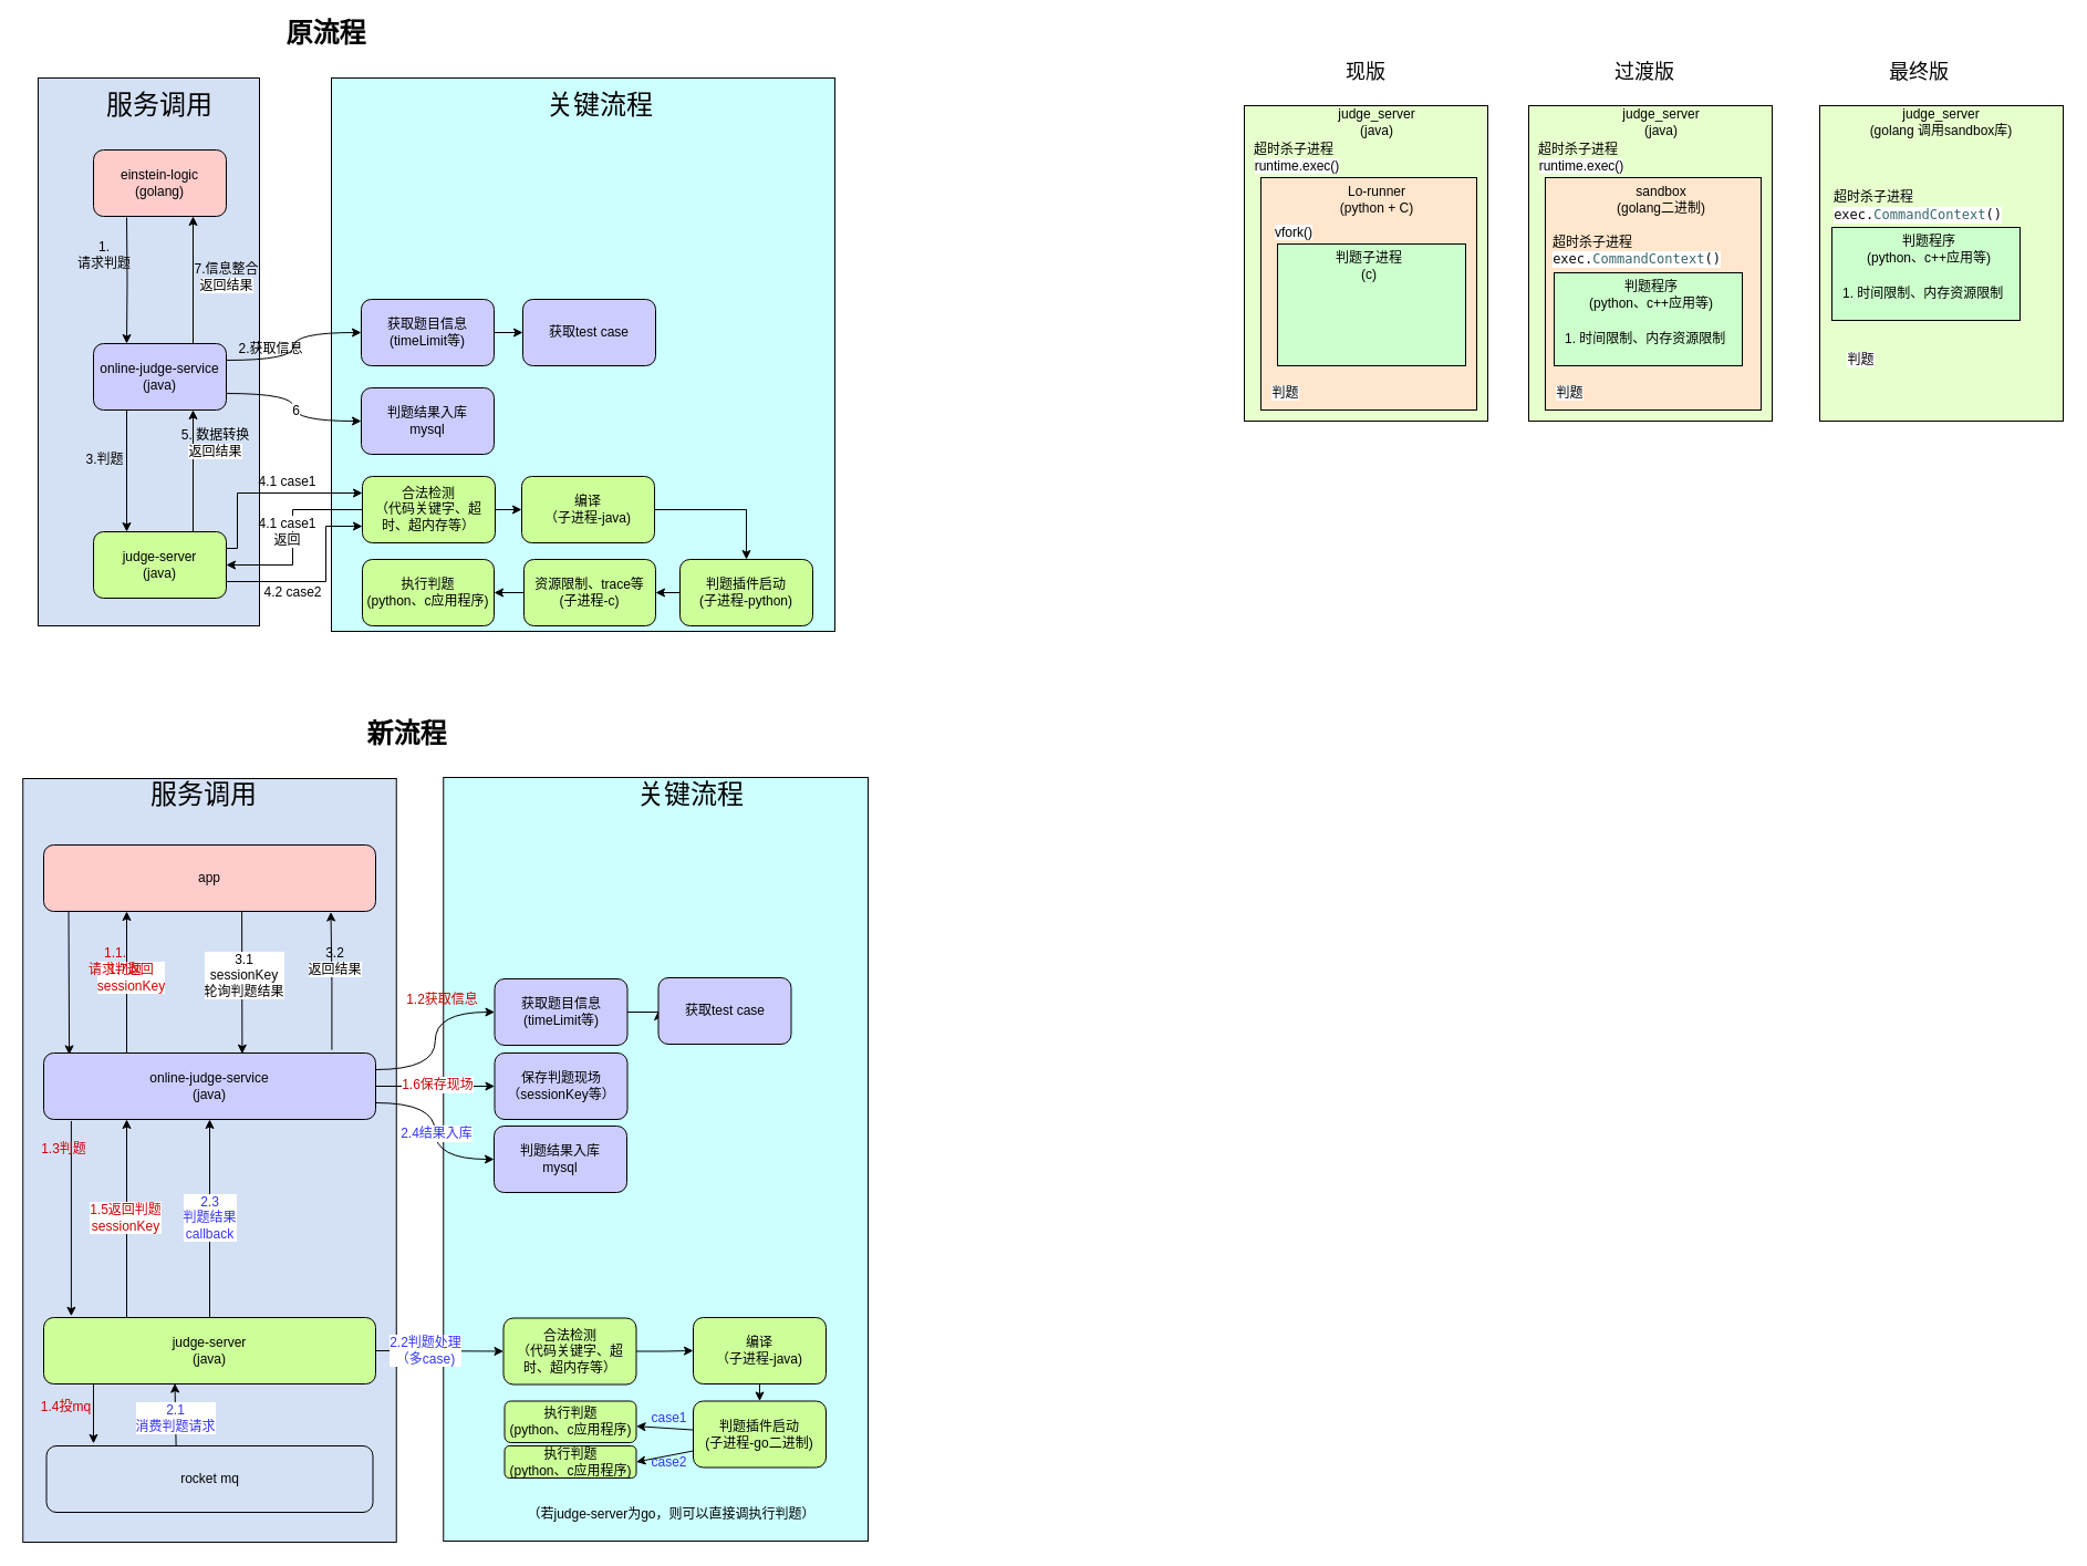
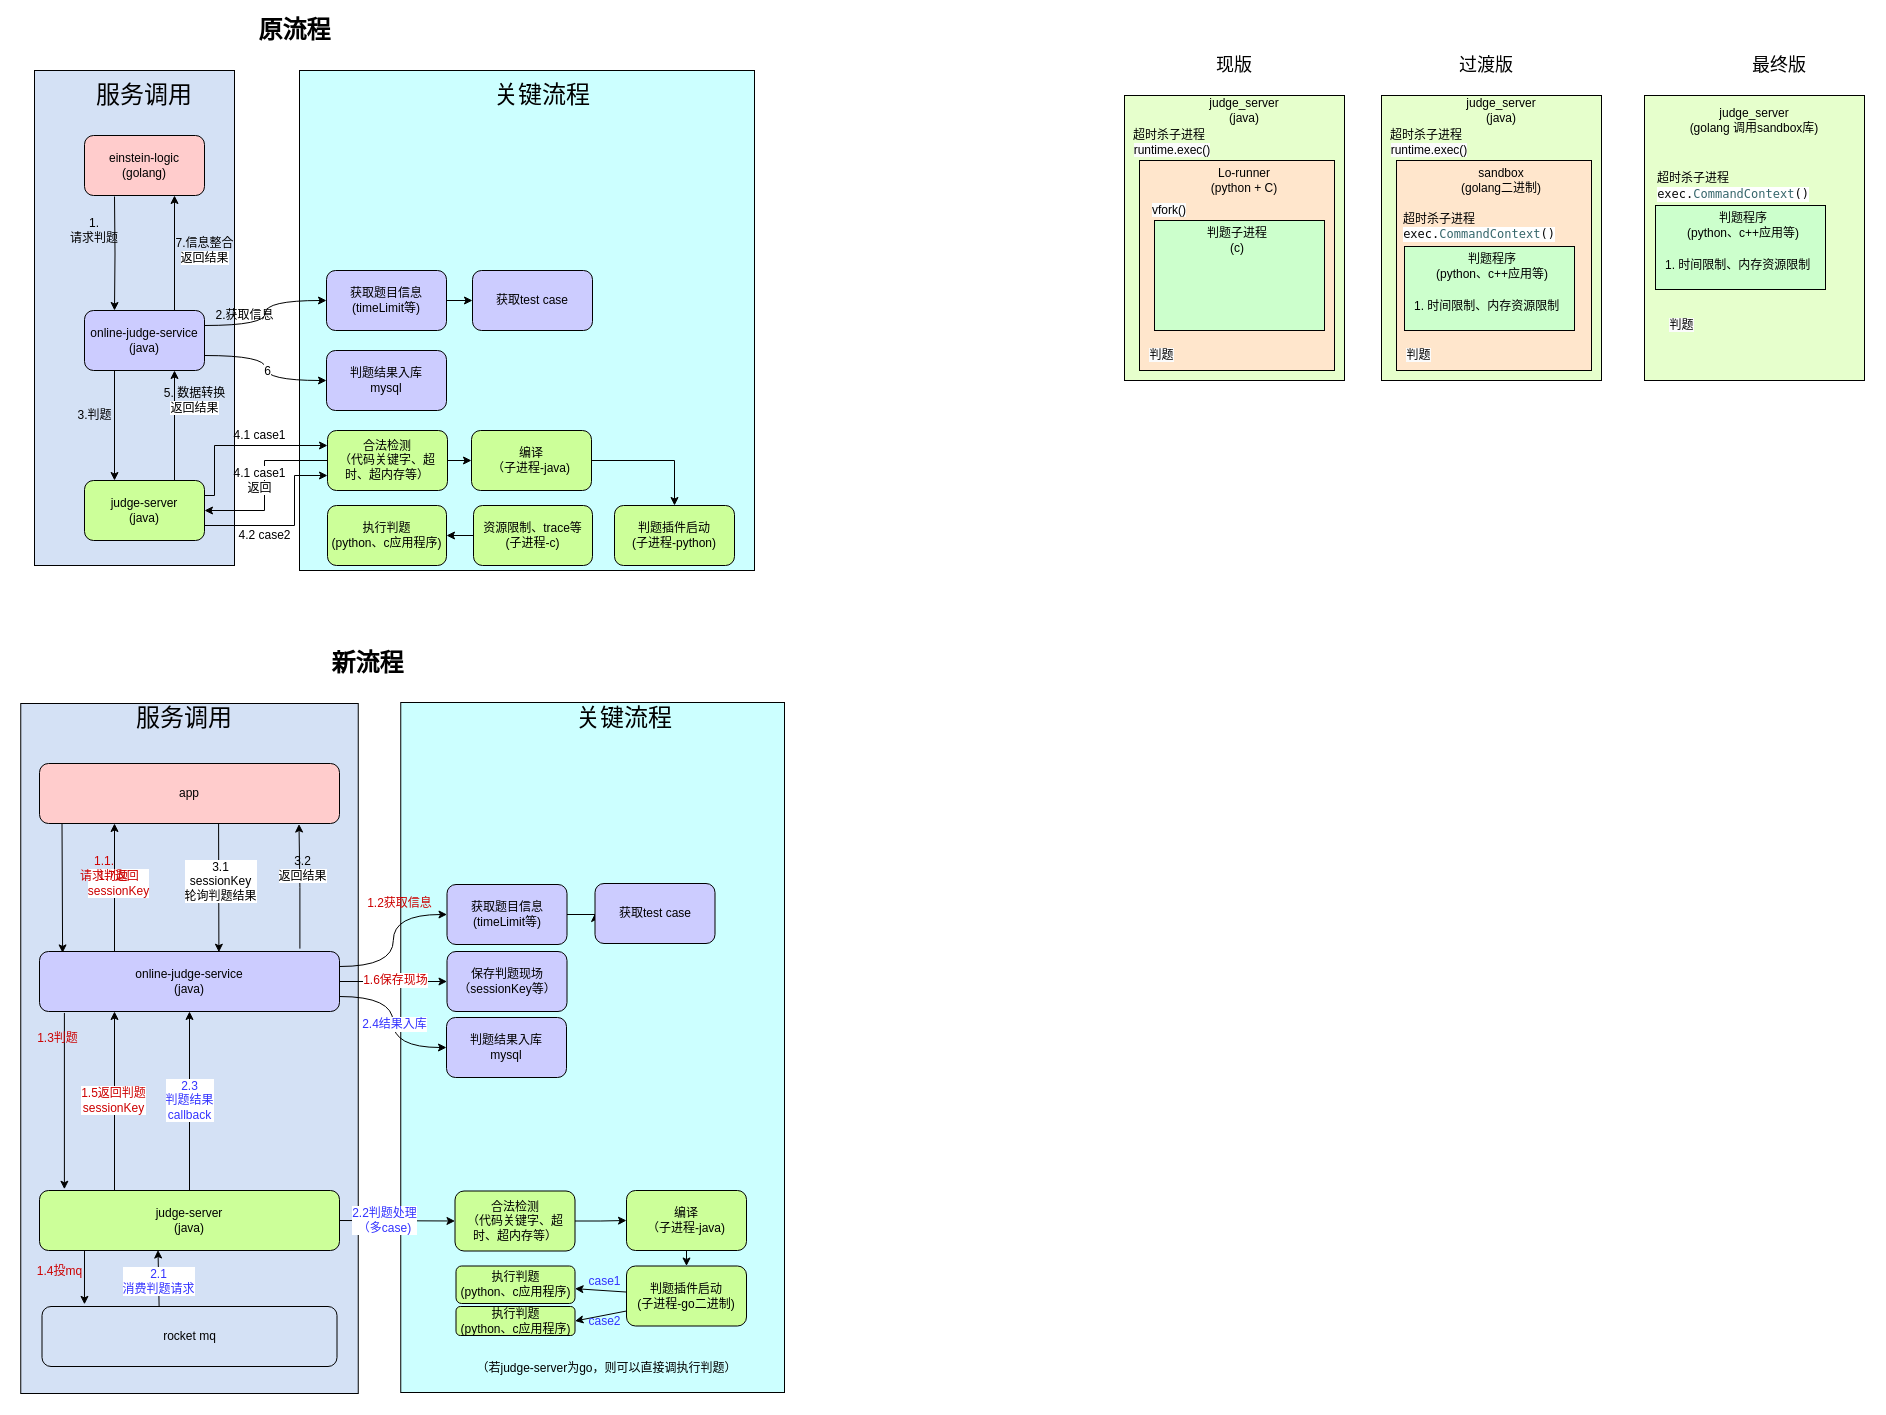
- <mxCell id="120" value="&lt;font style=&quot;font-size: 18px;&quot;&gt;最终版&lt;/font&gt;" style="text;html=1;strokeColor=none;fillColor=none;align=center;verticalAlign=middle;whiteSpace=wrap;rounded=0;fontSize=12;fontFamily=Helvetica;fontColor=default;" vertex="1" parent="1"><mxGeometry x="1704" y="50" width="60" height="30" as="geometry" /></mxCell>
+ <mxCell id="120" value="&lt;font style=&quot;font-size: 18px;&quot;&gt;最终版&lt;/font&gt;" style="text;html=1;strokeColor=none;fillColor=none;align=center;verticalAlign=middle;whiteSpace=wrap;rounded=0;fontSize=12;fontFamily=Helvetica;fontColor=default;" vertex="1" parent="1"><mxGeometry x="1749" y="50" width="60" height="30" as="geometry" /></mxCell>
- <mxCell id="113" value="judge_server&lt;br&gt;(golang 调用sandbox库)" style="text;html=1;strokeColor=none;fillColor=none;align=center;verticalAlign=middle;whiteSpace=wrap;rounded=0;fontSize=12;fontFamily=Helvetica;fontColor=default;" vertex="1" parent="1"><mxGeometry x="1649" y="95" width="210" height="30" as="geometry" /></mxCell>
+ <mxCell id="113" value="judge_server&lt;br&gt;(golang 调用sandbox库)" style="text;html=1;strokeColor=none;fillColor=none;align=center;verticalAlign=middle;whiteSpace=wrap;rounded=0;fontSize=12;fontFamily=Helvetica;fontColor=default;" vertex="1" parent="1"><mxGeometry x="1649" y="105" width="210" height="30" as="geometry" /></mxCell>
- <mxCell id="19" style="edgeStyle=orthogonalEdgeStyle;rounded=0;orthogonalLoop=1;jettySize=auto;html=1;exitX=0;exitY=0.5;exitDx=0;exitDy=0;entryX=1;entryY=0.5;entryDx=0;entryDy=0;fontFamily=Helvetica;fontSize=24;" parent="1" source="20" target="22" edge="1"><mxGeometry relative="1" as="geometry" /></mxCell>
